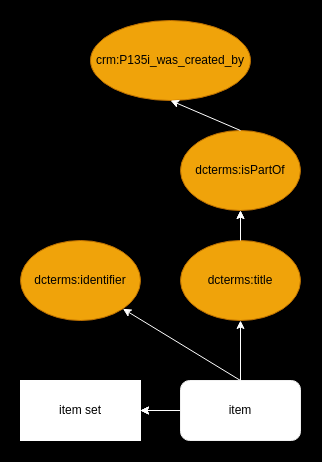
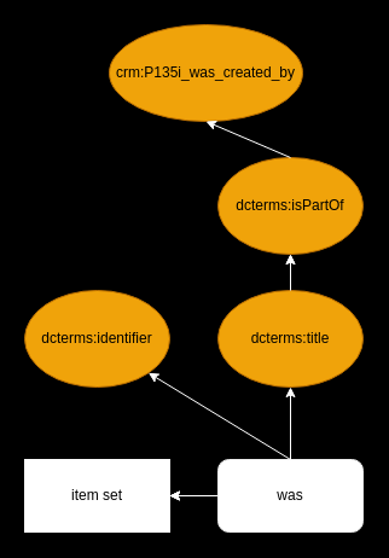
- <mxCell id="6" value="item" style="rounded=1;whiteSpace=wrap;html=1;strokeColor=#F0F0F0;" vertex="1" parent="1"><mxGeometry x="180" y="380" width="120" height="60" as="geometry" /></mxCell>
+ <mxCell id="6" value="was" style="rounded=1;whiteSpace=wrap;html=1;strokeColor=#F0F0F0;" vertex="1" parent="1"><mxGeometry x="180" y="380" width="120" height="60" as="geometry" /></mxCell>
